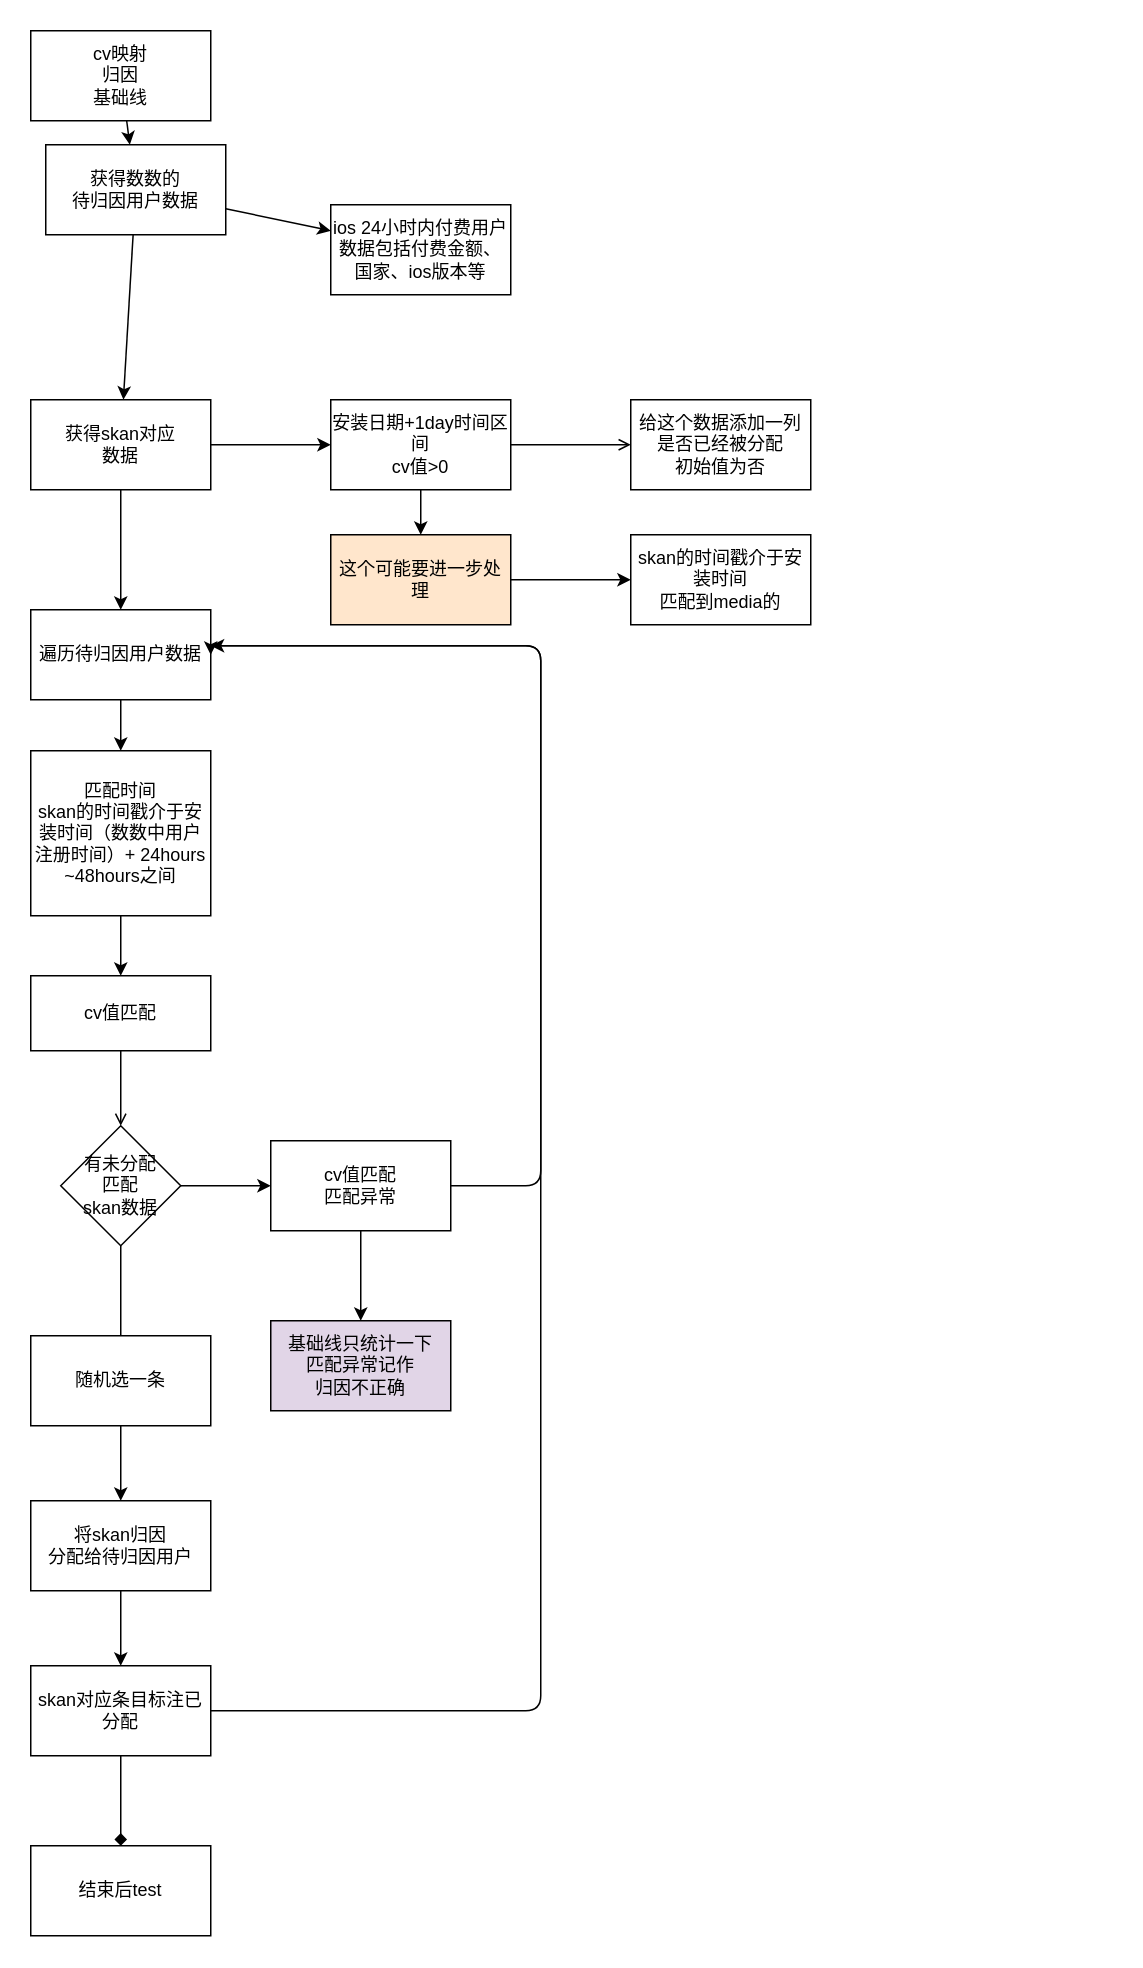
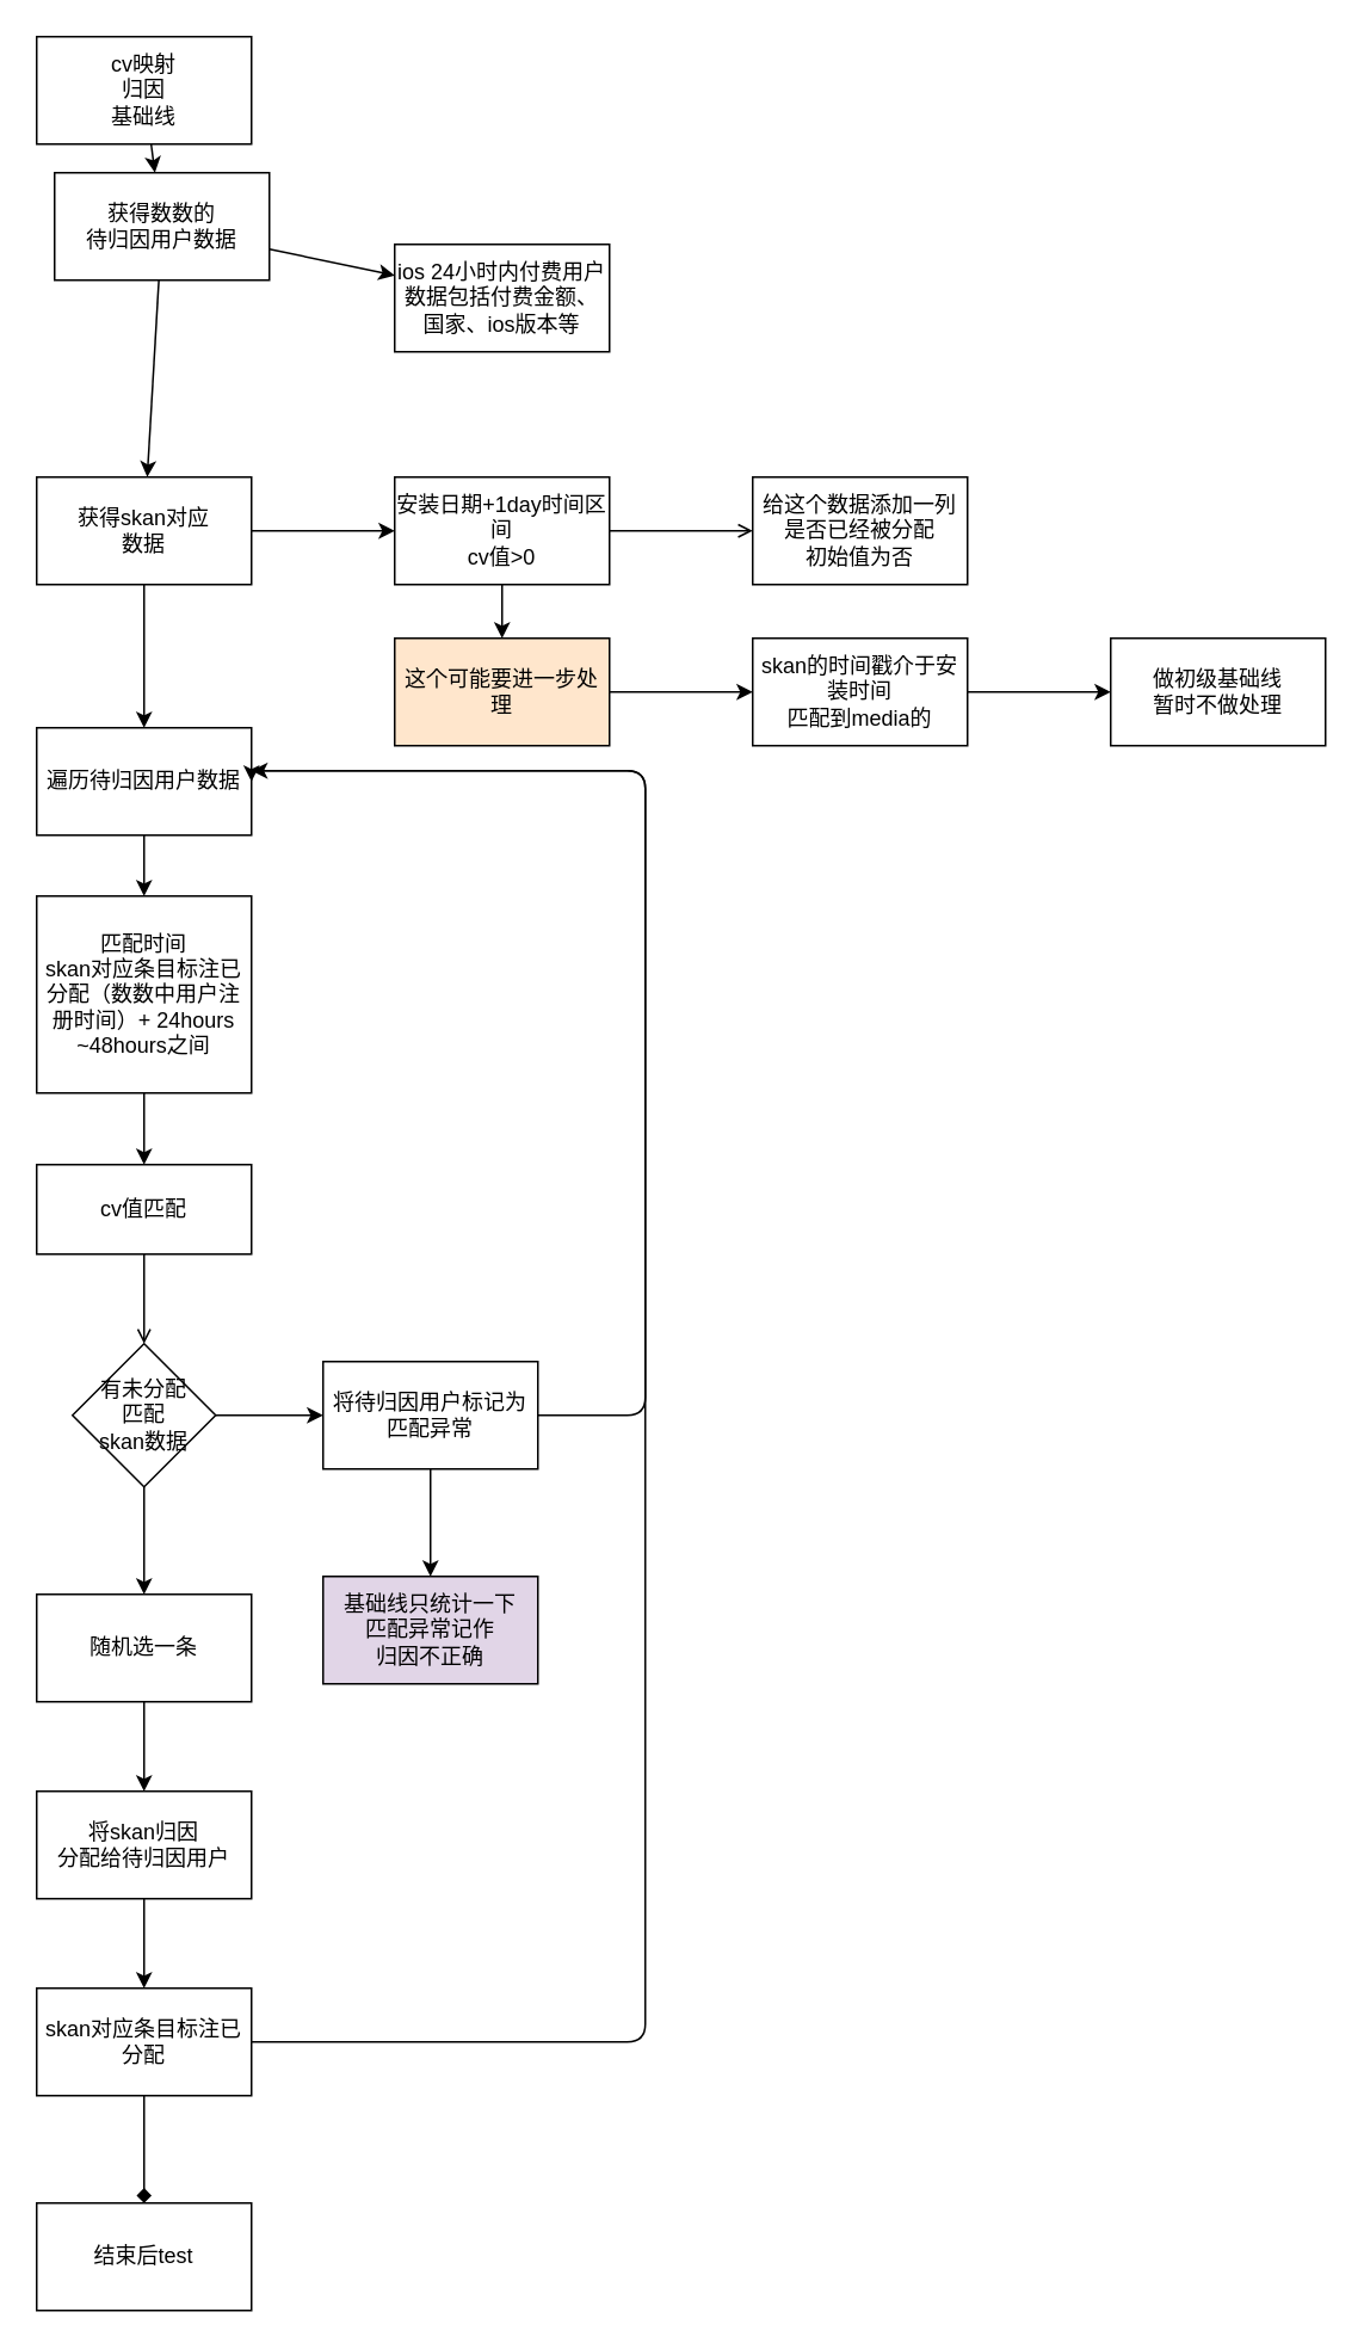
+ <mxCell id="31" value="" style="edgeStyle=orthogonalEdgeStyle;html=1;" edge="1" parent="1" source="32" target="33"><mxGeometry relative="1" as="geometry" /></mxCell>
+ <mxCell id="33" value="做初级基础线&lt;br&gt;暂时不做处理" style="whiteSpace=wrap;html=1;rounded=0;" vertex="1" parent="1"><mxGeometry x="620" y="356" width="120" height="60" as="geometry" /></mxCell>
- <mxCell id="18" value="匹配时间&lt;br&gt;skan的时间戳介于安装时间（数数中用户注册时间）+ 24hours ~48hours之间" style="rounded=0;whiteSpace=wrap;html=1;" vertex="1" parent="1"><mxGeometry x="20" y="500" width="120" height="110" as="geometry" /></mxCell>
+ <mxCell id="18" value="匹配时间&lt;br&gt;skan对应条目标注已分配（数数中用户注册时间）+ 24hours ~48hours之间" style="rounded=0;whiteSpace=wrap;html=1;" vertex="1" parent="1"><mxGeometry x="20" y="500" width="120" height="110" as="geometry" /></mxCell>
- <mxCell id="39" value="cv值匹配&lt;br&gt;匹配异常" style="whiteSpace=wrap;html=1;rounded=0;" vertex="1" parent="1"><mxGeometry x="180" y="760" width="120" height="60" as="geometry" /></mxCell>
+ <mxCell id="39" value="将待归因用户标记为&lt;br&gt;匹配异常" style="whiteSpace=wrap;html=1;rounded=0;" vertex="1" parent="1"><mxGeometry x="180" y="760" width="120" height="60" as="geometry" /></mxCell>
- <mxCell id="34" value="" style="edgeStyle=orthogonalEdgeStyle;html=1;endArrow=none;" edge="1" parent="1" source="36" target="22"><mxGeometry relative="1" as="geometry" /></mxCell>
+ <mxCell id="34" value="" style="edgeStyle=orthogonalEdgeStyle;html=1;" edge="1" parent="1" source="36" target="22"><mxGeometry relative="1" as="geometry" /></mxCell>
